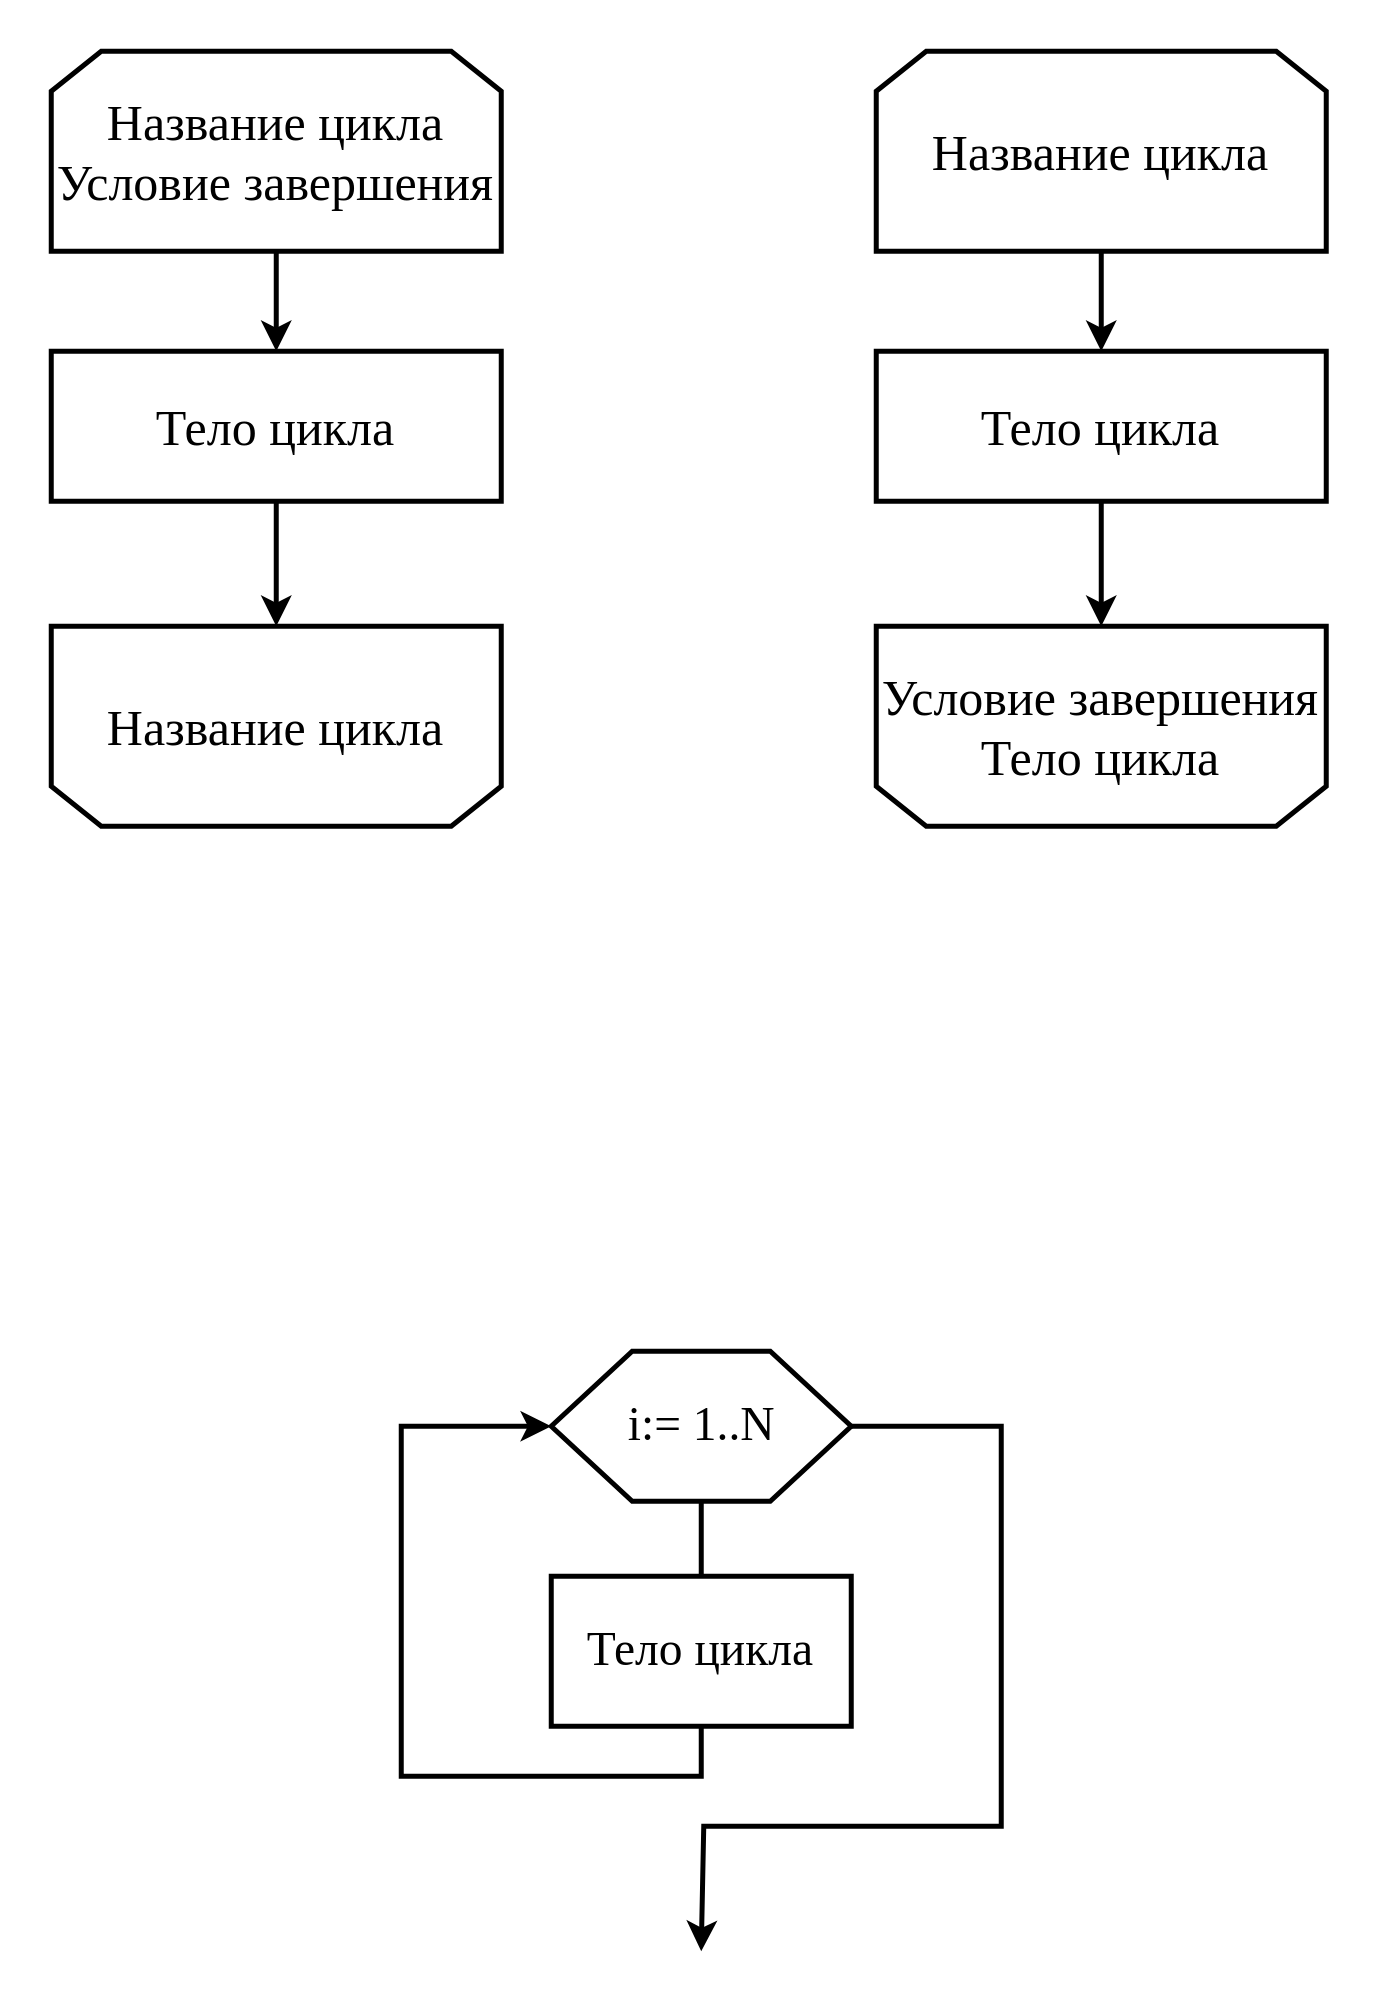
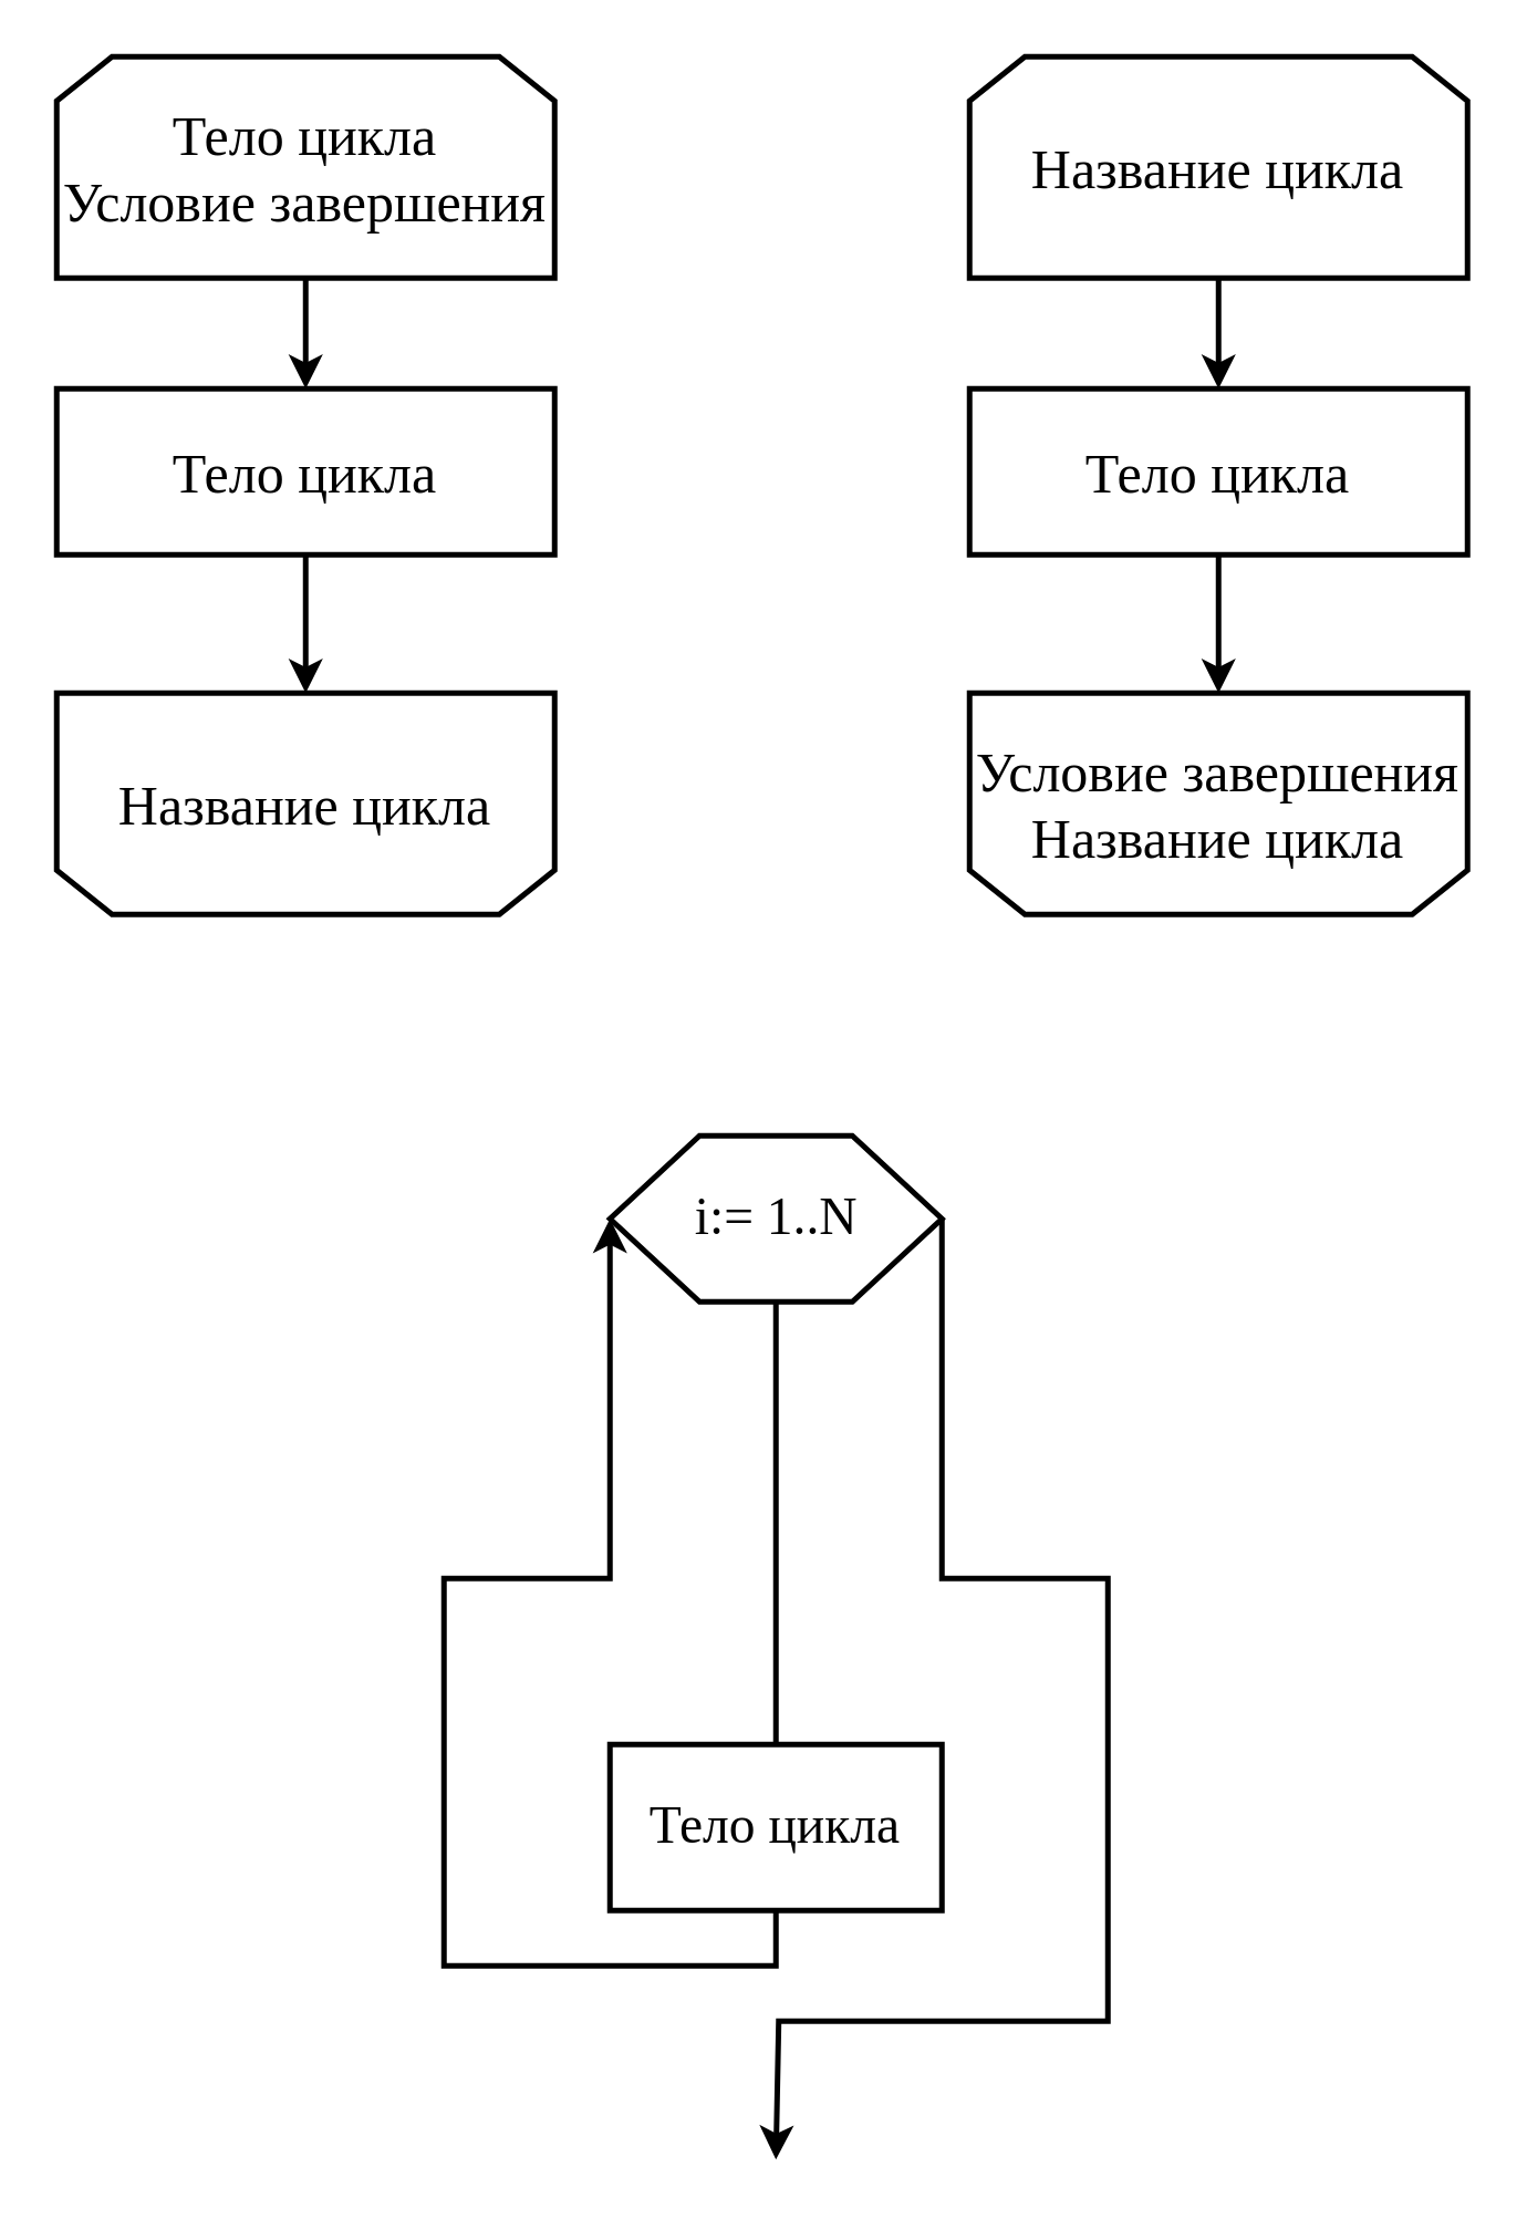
- <mxCell id="2" value="&lt;div style=&quot;font-size: 20px;&quot;&gt;Название цикла&lt;/div&gt;&lt;div style=&quot;font-size: 20px;&quot;&gt;Условие завершения&lt;br style=&quot;font-size: 20px;&quot;&gt;&lt;/div&gt;" style="shape=loopLimit;whiteSpace=wrap;html=1;shadow=0;strokeColor=#000000;fillColor=#ffffff;gradientColor=none;strokeWidth=2;fontFamily=Times New Roman;fontSize=20;" parent="1" vertex="1"><mxGeometry x="20" y="20" width="180" height="80" as="geometry" /></mxCell>
+ <mxCell id="2" value="&lt;div style=&quot;font-size: 20px;&quot;&gt;Тело цикла&lt;/div&gt;&lt;div style=&quot;font-size: 20px;&quot;&gt;Условие завершения&lt;br style=&quot;font-size: 20px;&quot;&gt;&lt;/div&gt;" style="shape=loopLimit;whiteSpace=wrap;html=1;shadow=0;strokeColor=#000000;fillColor=#ffffff;gradientColor=none;strokeWidth=2;fontFamily=Times New Roman;fontSize=20;" parent="1" vertex="1"><mxGeometry x="20" y="20" width="180" height="80" as="geometry" /></mxCell>
- <mxCell id="6" value="&lt;div style=&quot;font-size: 20px&quot;&gt;Условие завершения&lt;/div&gt;&lt;div style=&quot;font-size: 20px&quot;&gt;Тело цикла&lt;/div&gt;" style="shape=loopLimit;whiteSpace=wrap;html=1;shadow=0;strokeColor=#000000;fillColor=#ffffff;gradientColor=none;direction=west;strokeWidth=2;fontFamily=Times New Roman;fontSize=20;" parent="1" vertex="1"><mxGeometry x="350" y="250" width="180" height="80" as="geometry" /></mxCell>
+ <mxCell id="6" value="&lt;div style=&quot;font-size: 20px&quot;&gt;Условие завершения&lt;/div&gt;&lt;div style=&quot;font-size: 20px&quot;&gt;Название цикла&lt;/div&gt;" style="shape=loopLimit;whiteSpace=wrap;html=1;shadow=0;strokeColor=#000000;fillColor=#ffffff;gradientColor=none;direction=west;strokeWidth=2;fontFamily=Times New Roman;fontSize=20;" parent="1" vertex="1"><mxGeometry x="350" y="250" width="180" height="80" as="geometry" /></mxCell>
- <mxCell id="14" value="i:= 1..N" style="verticalLabelPosition=middle;verticalAlign=middle;html=1;shape=hexagon;perimeter=hexagonPerimeter2;arcSize=6;size=0.27;strokeWidth=2;labelPosition=center;align=center;fontFamily=Times New Roman;fontSize=19;" vertex="1" parent="1"><mxGeometry x="220" y="540" width="120" height="60" as="geometry" /></mxCell>
+ <mxCell id="14" value="i:= 1..N" style="verticalLabelPosition=middle;verticalAlign=middle;html=1;shape=hexagon;perimeter=hexagonPerimeter2;arcSize=6;size=0.27;strokeWidth=2;labelPosition=center;align=center;fontFamily=Times New Roman;fontSize=19;" vertex="1" parent="1"><mxGeometry x="220" y="410" width="120" height="60" as="geometry" /></mxCell>
